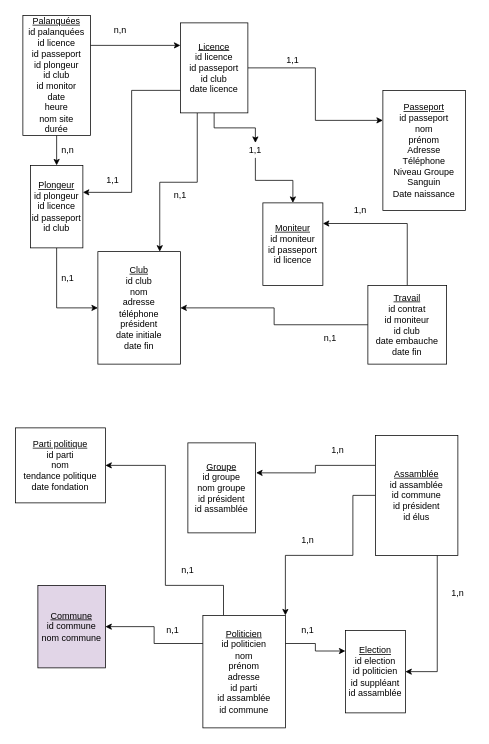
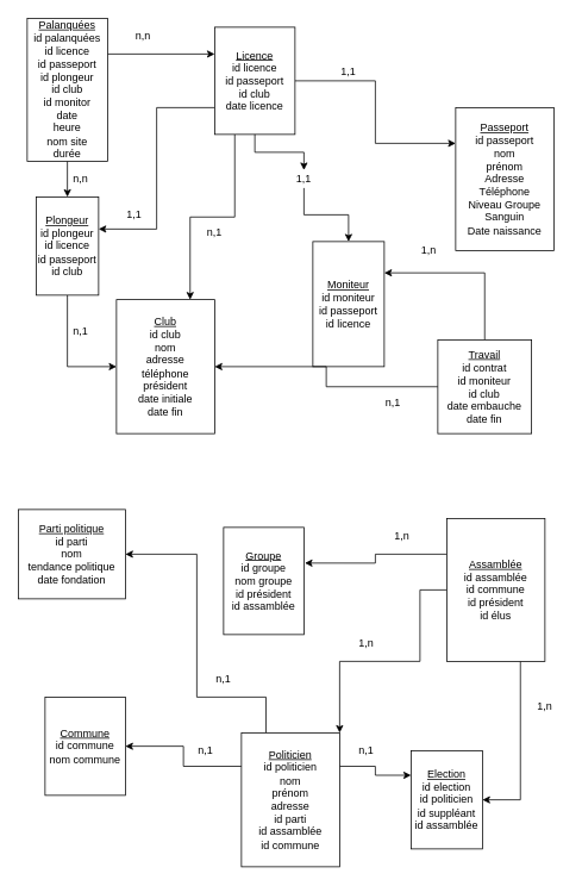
- <mxCell id="9" value="&lt;u&gt;Moniteur&lt;/u&gt;&lt;br&gt;id moniteur&lt;br&gt;id passeport&lt;br&gt;id licence" style="rounded=0;whiteSpace=wrap;html=1;" vertex="1" parent="1"><mxGeometry x="350" y="270" width="80" height="110" as="geometry" /></mxCell>
+ <mxCell id="9" value="&lt;u&gt;Moniteur&lt;/u&gt;&lt;br&gt;id moniteur&lt;br&gt;id passeport&lt;br&gt;id licence" style="rounded=0;whiteSpace=wrap;html=1;" vertex="1" parent="1"><mxGeometry x="350" y="270" width="80" height="140" as="geometry" /></mxCell>
- <mxCell id="38" value="&lt;u&gt;Commune&lt;/u&gt;&lt;br&gt;id commune&lt;br&gt;nom commune" style="rounded=0;whiteSpace=wrap;html=1;fillColor=#e1d5e7;" vertex="1" parent="1"><mxGeometry x="50" y="780" width="90" height="110" as="geometry" /></mxCell>
+ <mxCell id="38" value="&lt;u&gt;Commune&lt;/u&gt;&lt;br&gt;id commune&lt;br&gt;nom commune" style="rounded=0;whiteSpace=wrap;html=1;" vertex="1" parent="1"><mxGeometry x="50" y="780" width="90" height="110" as="geometry" /></mxCell>
